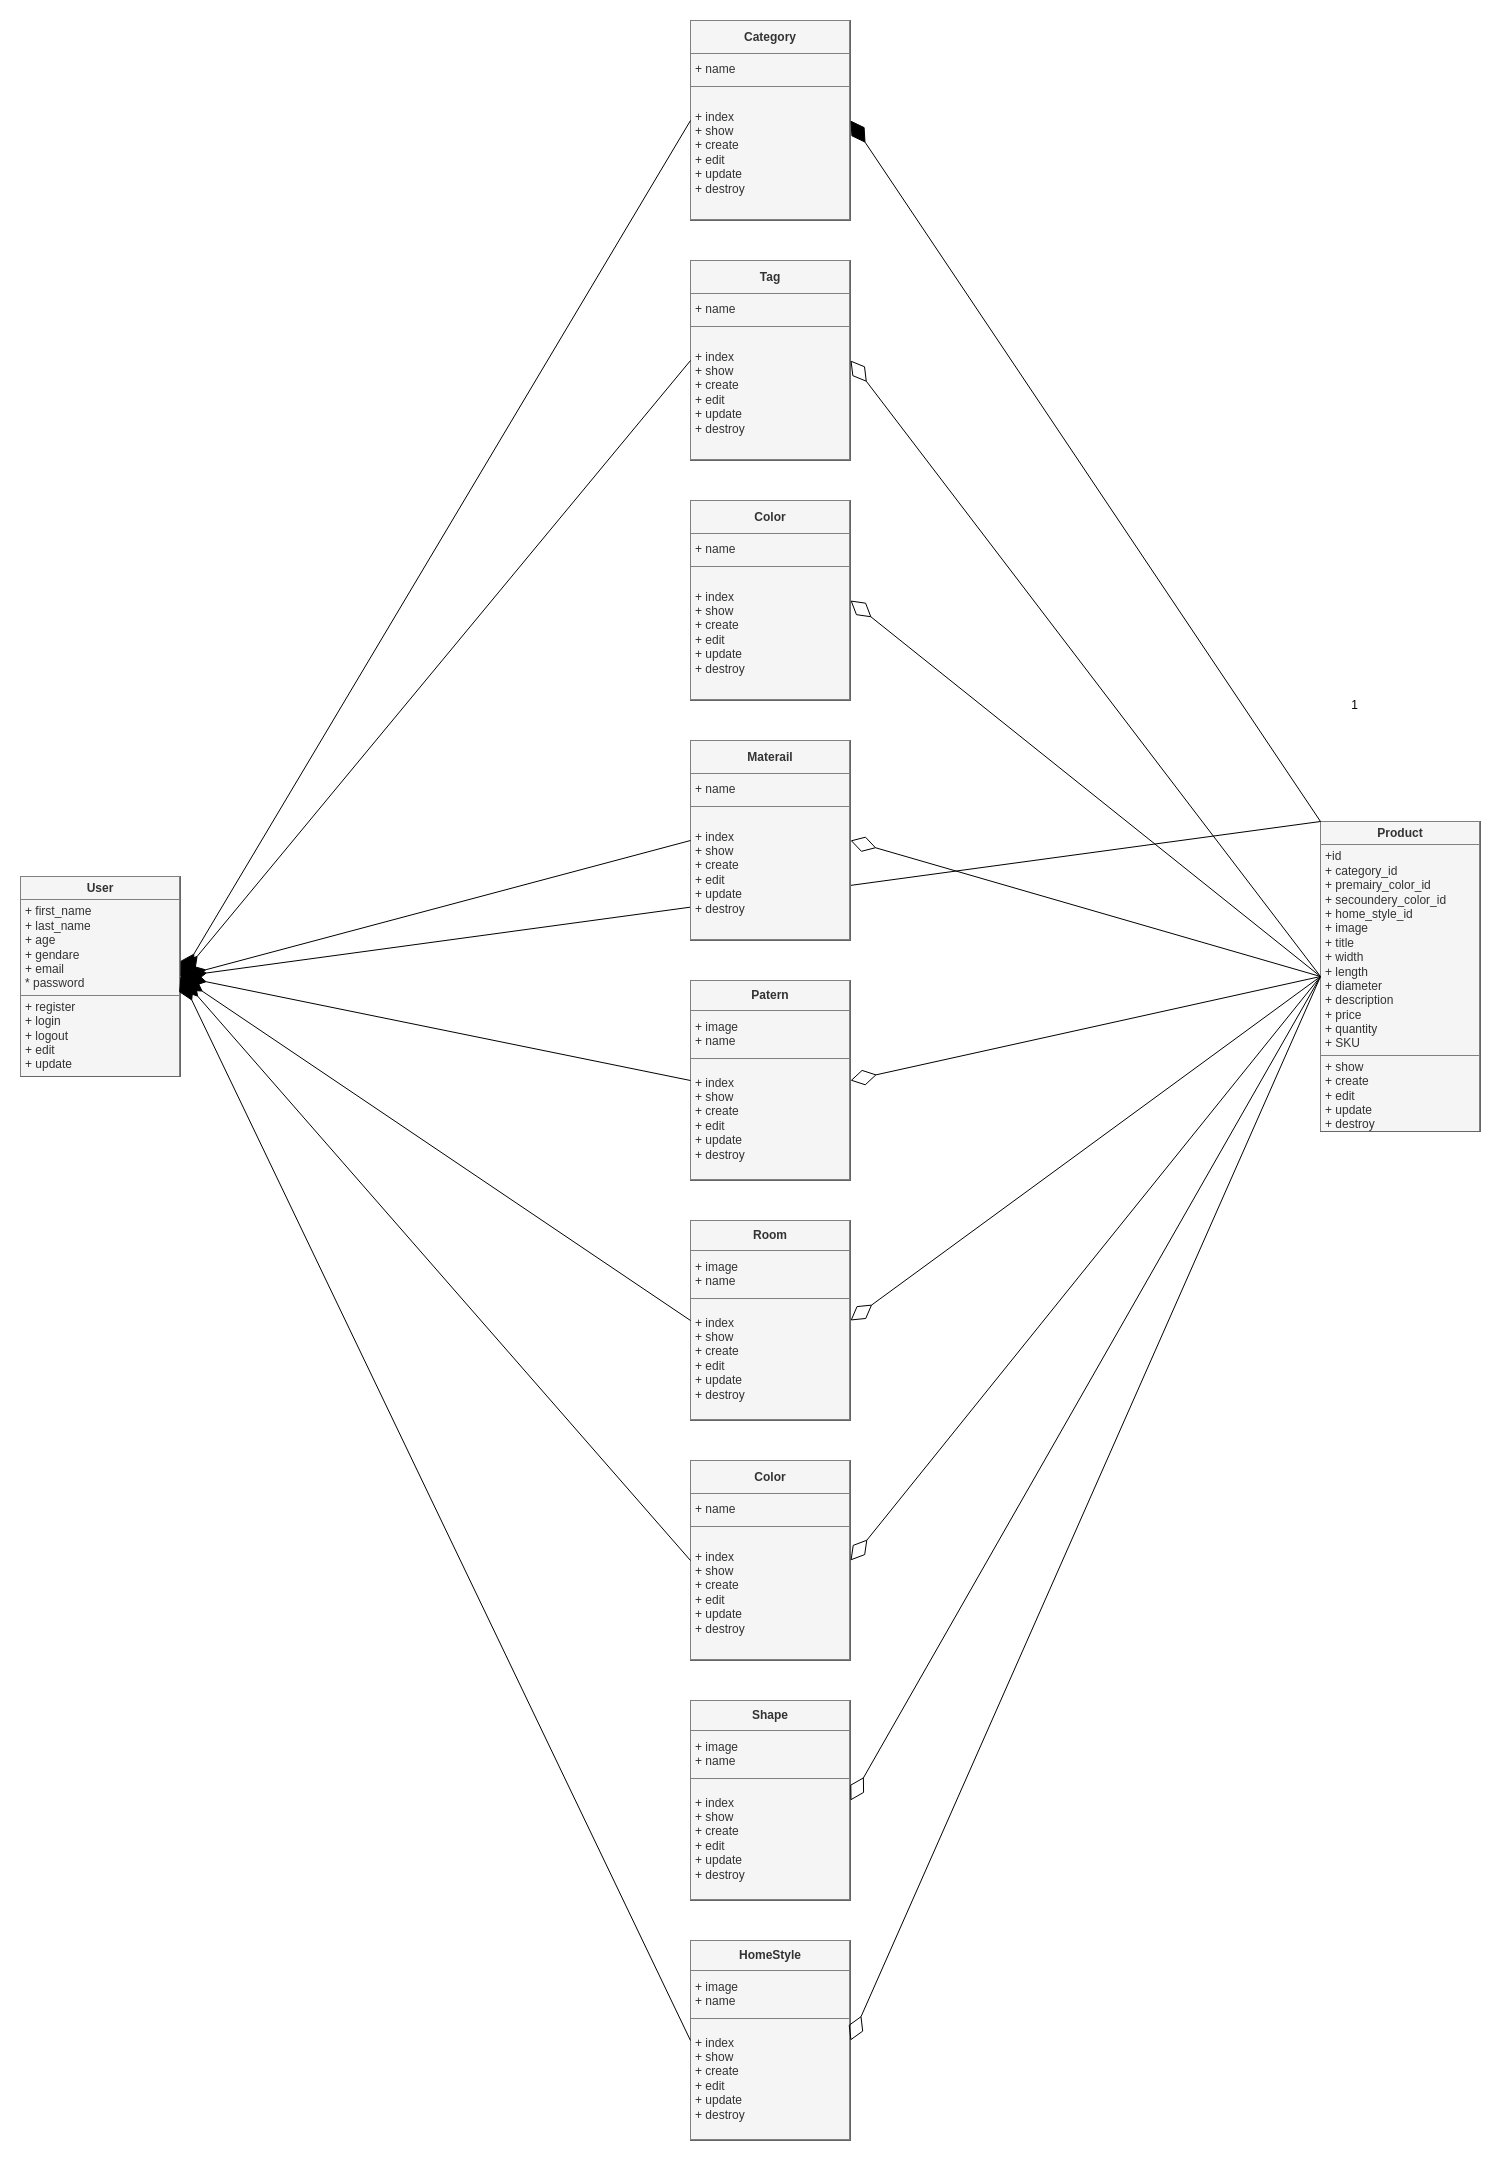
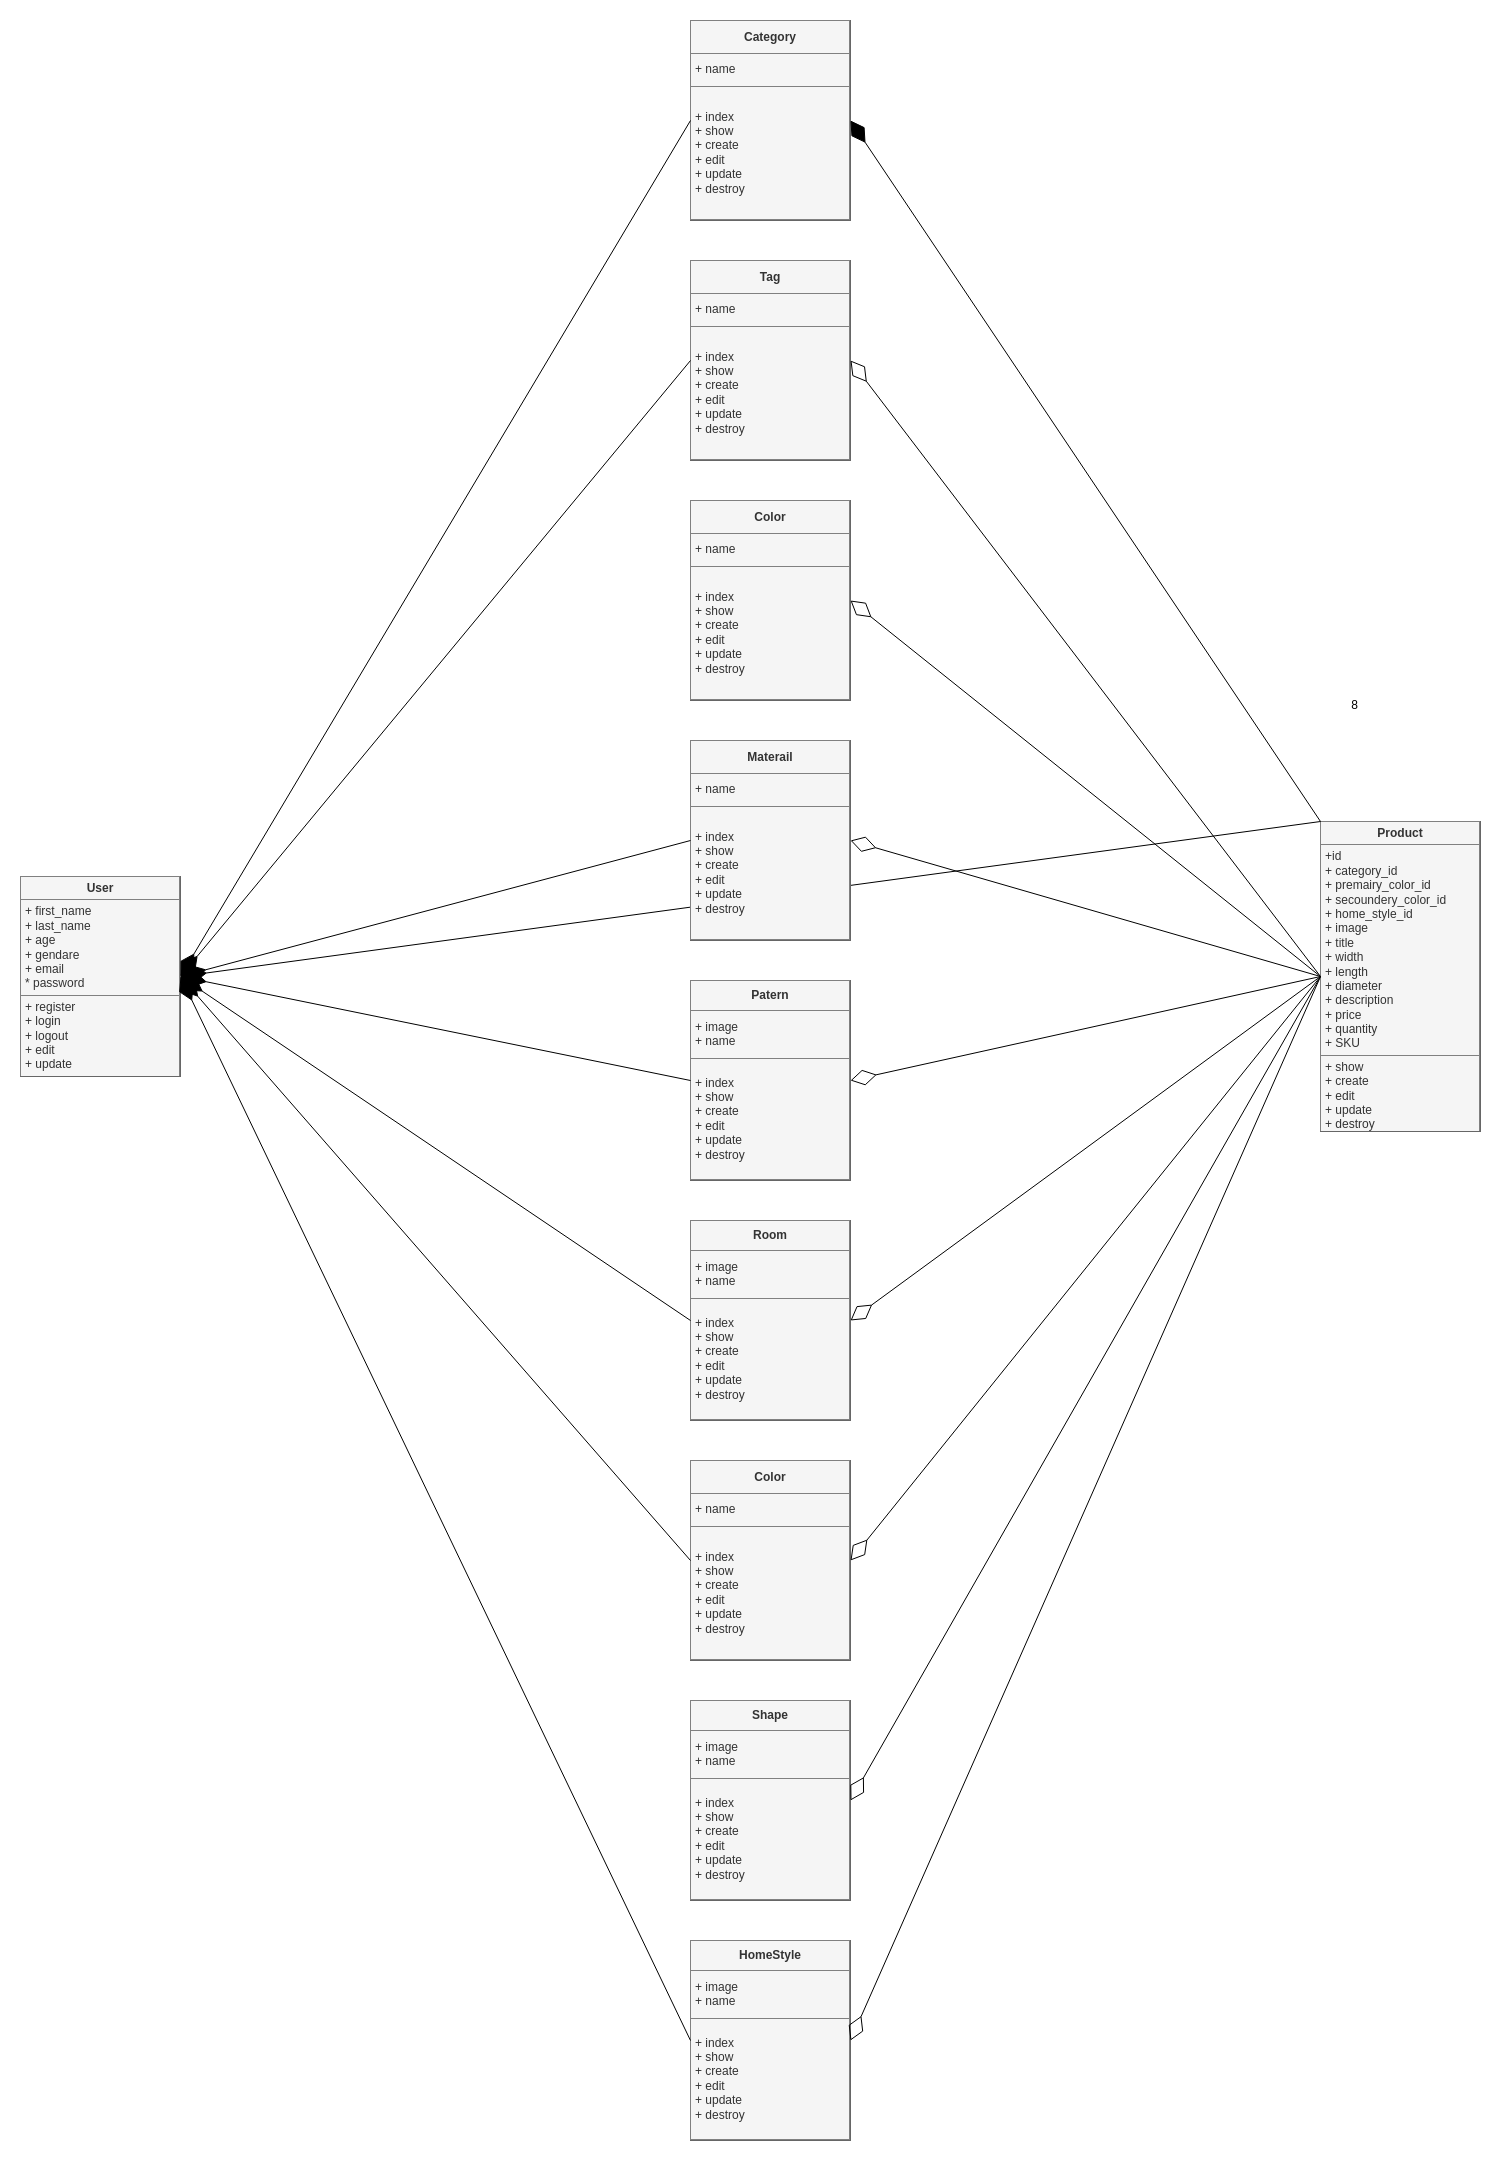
- <mxCell id="5" value="1" style="text;html=1;align=center;verticalAlign=middle;resizable=0;points=[];autosize=1;strokeColor=none;fillColor=none;" parent="1" vertex="1"><mxGeometry x="1339" y="690" width="30" height="30" as="geometry" /></mxCell>
+ <mxCell id="5" value="8" style="text;html=1;align=center;verticalAlign=middle;resizable=0;points=[];autosize=1;strokeColor=none;fillColor=none;" parent="1" vertex="1"><mxGeometry x="1339" y="690" width="30" height="30" as="geometry" /></mxCell>
